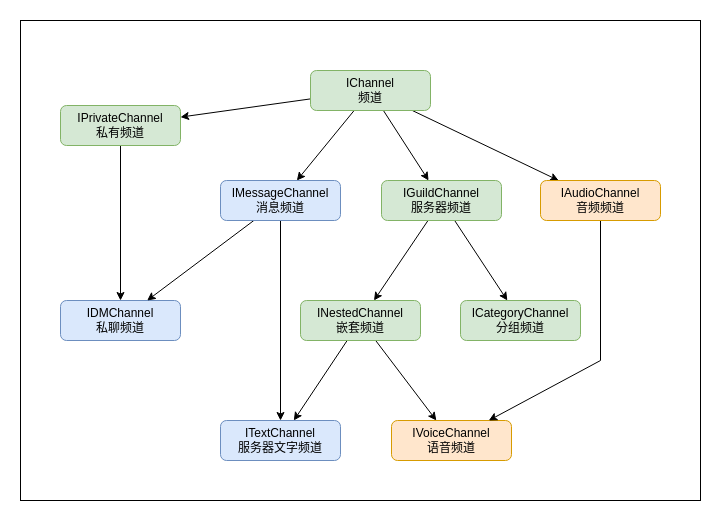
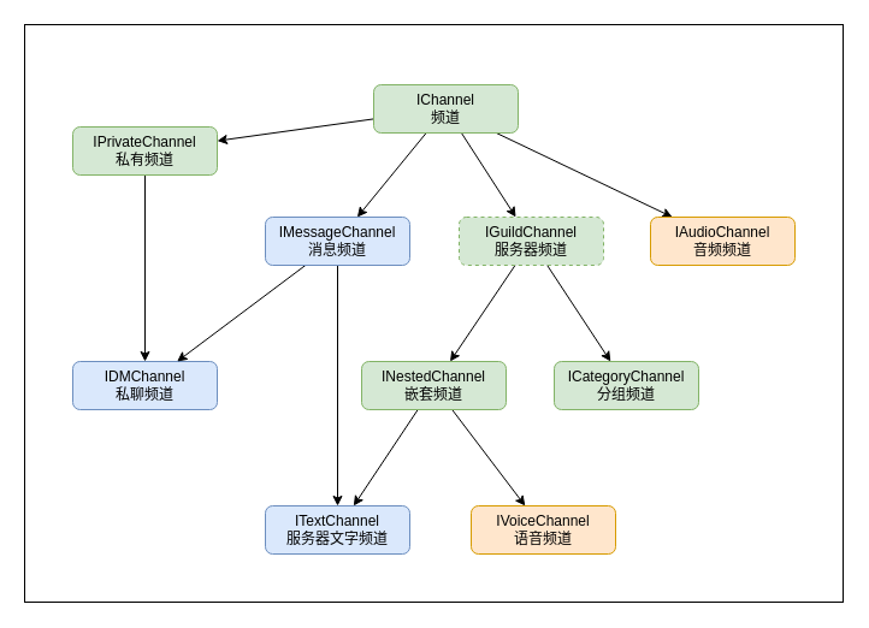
- <mxCell id="13" value="IGuildChannel&lt;br&gt;服务器频道" style="rounded=1;whiteSpace=wrap;html=1;fillColor=#d5e8d4;strokeColor=#82b366;" vertex="1" parent="1"><mxGeometry x="381" y="180" width="120" height="40" as="geometry" /></mxCell>
+ <mxCell id="13" value="IGuildChannel&lt;br&gt;服务器频道" style="rounded=1;whiteSpace=wrap;html=1;fillColor=#d5e8d4;strokeColor=#82b366;dashed=1;" vertex="1" parent="1"><mxGeometry x="381" y="180" width="120" height="40" as="geometry" /></mxCell>
- <mxCell id="23" style="edgeStyle=none;rounded=0;orthogonalLoop=1;jettySize=auto;html=1;shadow=0;" edge="1" parent="1" source="24" target="18"><mxGeometry relative="1" as="geometry"><Array as="points"><mxPoint x="600" y="360" /></Array></mxGeometry></mxCell>
